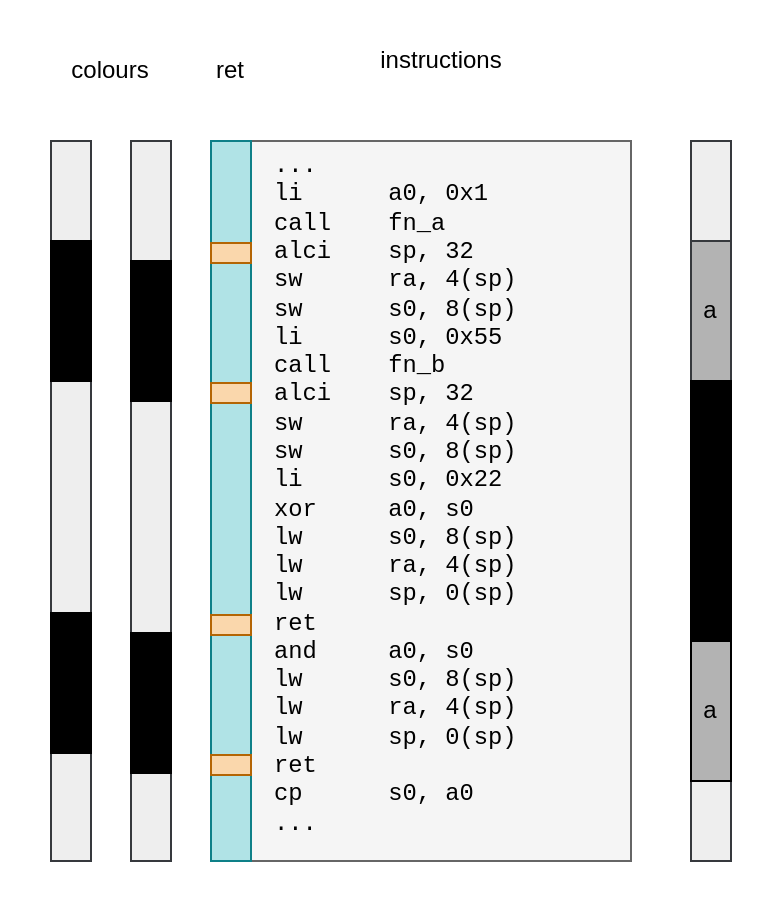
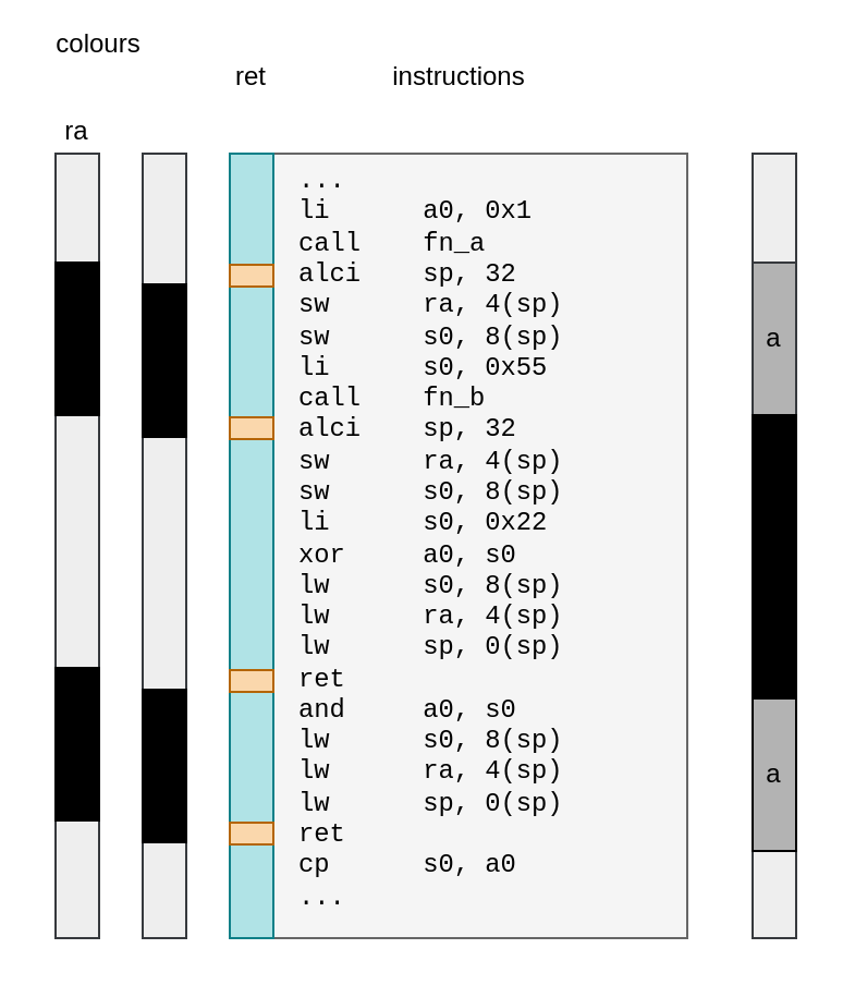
- <mxCell id="22" value="instructions" style="text;html=1;align=center;verticalAlign=middle;whiteSpace=wrap;rounded=0;" parent="1" vertex="1"><mxGeometry x="187.5" y="15" width="65" height="30" as="geometry" /></mxCell>
+ <mxCell id="22" value="instructions" style="text;html=1;align=center;verticalAlign=middle;whiteSpace=wrap;rounded=0;" parent="1" vertex="1"><mxGeometry x="177.5" y="20" width="65" height="30" as="geometry" /></mxCell>
- <mxCell id="8" value="&lt;div&gt;colours&lt;/div&gt;" style="text;html=1;align=center;verticalAlign=middle;whiteSpace=wrap;rounded=0;" parent="1" vertex="1"><mxGeometry x="25" y="20" width="60" height="30" as="geometry" /></mxCell>
+ <mxCell id="8" value="&lt;div&gt;colours&lt;/div&gt;" style="text;html=1;align=center;verticalAlign=middle;whiteSpace=wrap;rounded=0;" parent="1" vertex="1"><mxGeometry x="15" y="5" width="60" height="30" as="geometry" /></mxCell>
+ <mxCell id="7" value="&lt;div&gt;ra&lt;/div&gt;" style="text;html=1;align=center;verticalAlign=middle;whiteSpace=wrap;rounded=0;" parent="1" vertex="1"><mxGeometry x="20" y="50" width="30" height="20" as="geometry" /></mxCell>
